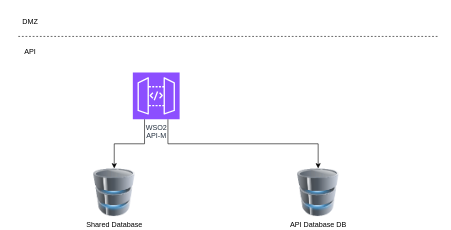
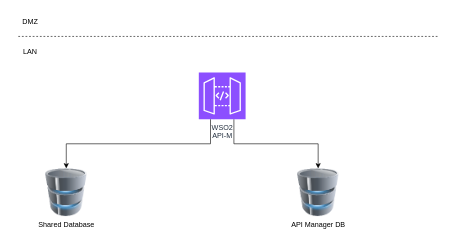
- <mxCell id="9" value="API" style="text;html=1;strokeColor=none;fillColor=none;align=center;verticalAlign=middle;whiteSpace=wrap;rounded=0;" vertex="1" parent="1"><mxGeometry x="20" y="70" width="60" height="30" as="geometry" /></mxCell>
+ <mxCell id="9" value="LAN" style="text;html=1;strokeColor=none;fillColor=none;align=center;verticalAlign=middle;whiteSpace=wrap;rounded=0;" vertex="1" parent="1"><mxGeometry x="20" y="70" width="60" height="30" as="geometry" /></mxCell>
- <mxCell id="4" value="WSO2 &lt;br&gt;API-M" style="sketch=0;points=[[0,0,0],[0.25,0,0],[0.5,0,0],[0.75,0,0],[1,0,0],[0,1,0],[0.25,1,0],[0.5,1,0],[0.75,1,0],[1,1,0],[0,0.25,0],[0,0.5,0],[0,0.75,0],[1,0.25,0],[1,0.5,0],[1,0.75,0]];outlineConnect=0;fontColor=#232F3E;fillColor=#8C4FFF;strokeColor=#ffffff;dashed=0;verticalLabelPosition=bottom;verticalAlign=top;align=center;html=1;fontSize=12;fontStyle=0;aspect=fixed;shape=mxgraph.aws4.resourceIcon;resIcon=mxgraph.aws4.api_gateway;" vertex="1" parent="1"><mxGeometry x="221" y="120" width="78" height="78" as="geometry" /></mxCell>
+ <mxCell id="4" value="WSO2 &lt;br&gt;API-M" style="sketch=0;points=[[0,0,0],[0.25,0,0],[0.5,0,0],[0.75,0,0],[1,0,0],[0,1,0],[0.25,1,0],[0.5,1,0],[0.75,1,0],[1,1,0],[0,0.25,0],[0,0.5,0],[0,0.75,0],[1,0.25,0],[1,0.5,0],[1,0.75,0]];outlineConnect=0;fontColor=#232F3E;fillColor=#8C4FFF;strokeColor=#ffffff;dashed=0;verticalLabelPosition=bottom;verticalAlign=top;align=center;html=1;fontSize=12;fontStyle=0;aspect=fixed;shape=mxgraph.aws4.resourceIcon;resIcon=mxgraph.aws4.api_gateway;" vertex="1" parent="1"><mxGeometry x="331" y="120" width="78" height="78" as="geometry" /></mxCell>
- <mxCell id="5" value="Shared Database" style="image;html=1;image=img/lib/clip_art/computers/Database_128x128.png" vertex="1" parent="1"><mxGeometry x="150" y="280" width="80" height="80" as="geometry" /></mxCell>
+ <mxCell id="5" value="Shared Database" style="image;html=1;image=img/lib/clip_art/computers/Database_128x128.png" vertex="1" parent="1"><mxGeometry x="70" y="280" width="80" height="80" as="geometry" /></mxCell>
- <mxCell id="6" value="API Database DB" style="image;html=1;image=img/lib/clip_art/computers/Database_128x128.png" vertex="1" parent="1"><mxGeometry x="490" y="280" width="80" height="80" as="geometry" /></mxCell>
+ <mxCell id="6" value="API Manager DB" style="image;html=1;image=img/lib/clip_art/computers/Database_128x128.png" vertex="1" parent="1"><mxGeometry x="490" y="280" width="80" height="80" as="geometry" /></mxCell>
